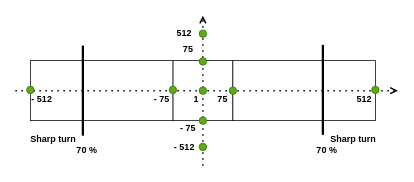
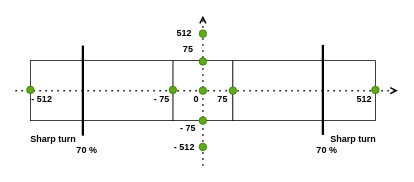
- <mxCell id="7" value="&lt;b style=&quot;color: rgba(0, 0, 0, 0);&quot;&gt;&lt;span style=&quot;color: light-dark(rgb(0, 0, 0), rgb(0, 204, 0));&quot;&gt;1&lt;/span&gt;&lt;/b&gt;" style="text;html=1;align=center;verticalAlign=middle;resizable=0;points=[];autosize=1;strokeColor=none;fillColor=none;" vertex="1" parent="1"><mxGeometry x="246" y="116" width="30" height="30" as="geometry" /></mxCell>
+ <mxCell id="7" value="&lt;b style=&quot;color: rgba(0, 0, 0, 0);&quot;&gt;&lt;span style=&quot;color: light-dark(rgb(0, 0, 0), rgb(0, 204, 0));&quot;&gt;0&lt;/span&gt;&lt;/b&gt;" style="text;html=1;align=center;verticalAlign=middle;resizable=0;points=[];autosize=1;strokeColor=none;fillColor=none;" vertex="1" parent="1"><mxGeometry x="246" y="116" width="30" height="30" as="geometry" /></mxCell>
